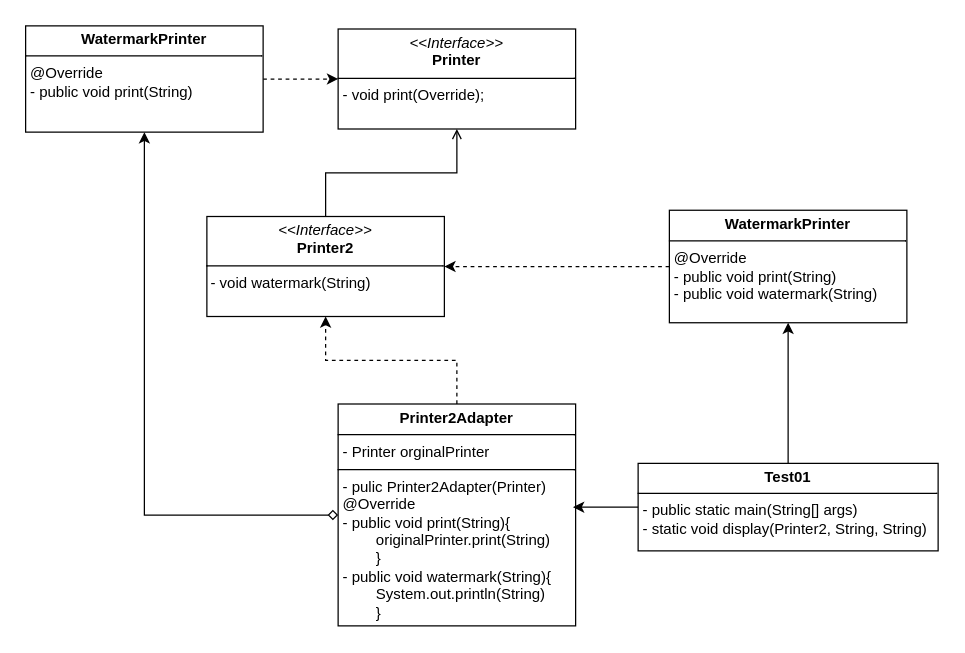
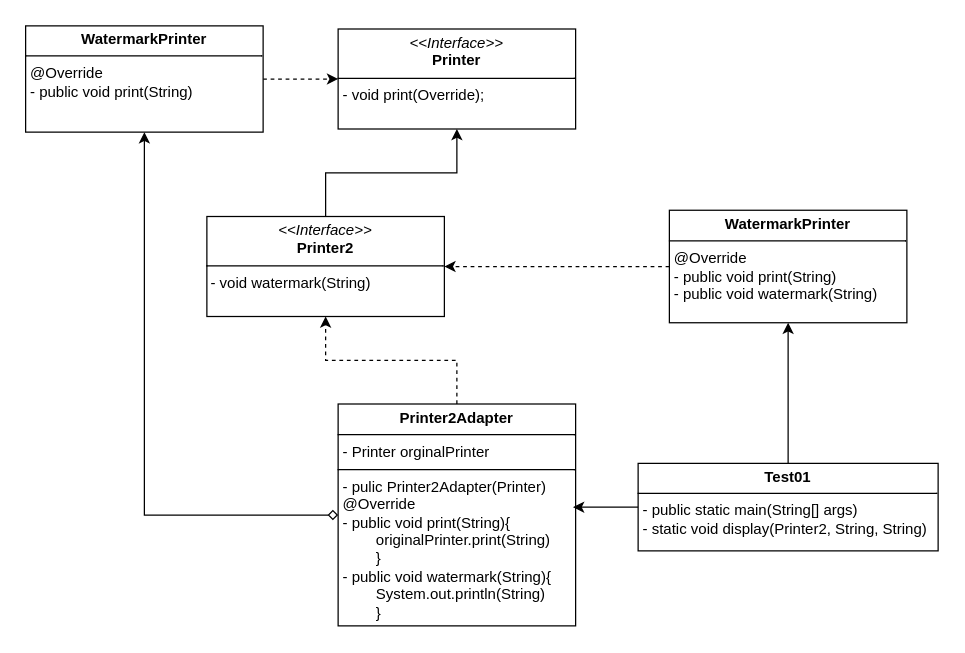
- <mxCell id="3" style="edgeStyle=orthogonalEdgeStyle;rounded=0;orthogonalLoop=1;jettySize=auto;html=1;entryX=0.5;entryY=1;entryDx=0;entryDy=0;endArrow=open;" edge="1" parent="1" source="4" target="2"><mxGeometry relative="1" as="geometry" /></mxCell>
+ <mxCell id="3" style="edgeStyle=orthogonalEdgeStyle;rounded=0;orthogonalLoop=1;jettySize=auto;html=1;entryX=0.5;entryY=1;entryDx=0;entryDy=0;" edge="1" parent="1" source="4" target="2"><mxGeometry relative="1" as="geometry" /></mxCell>
